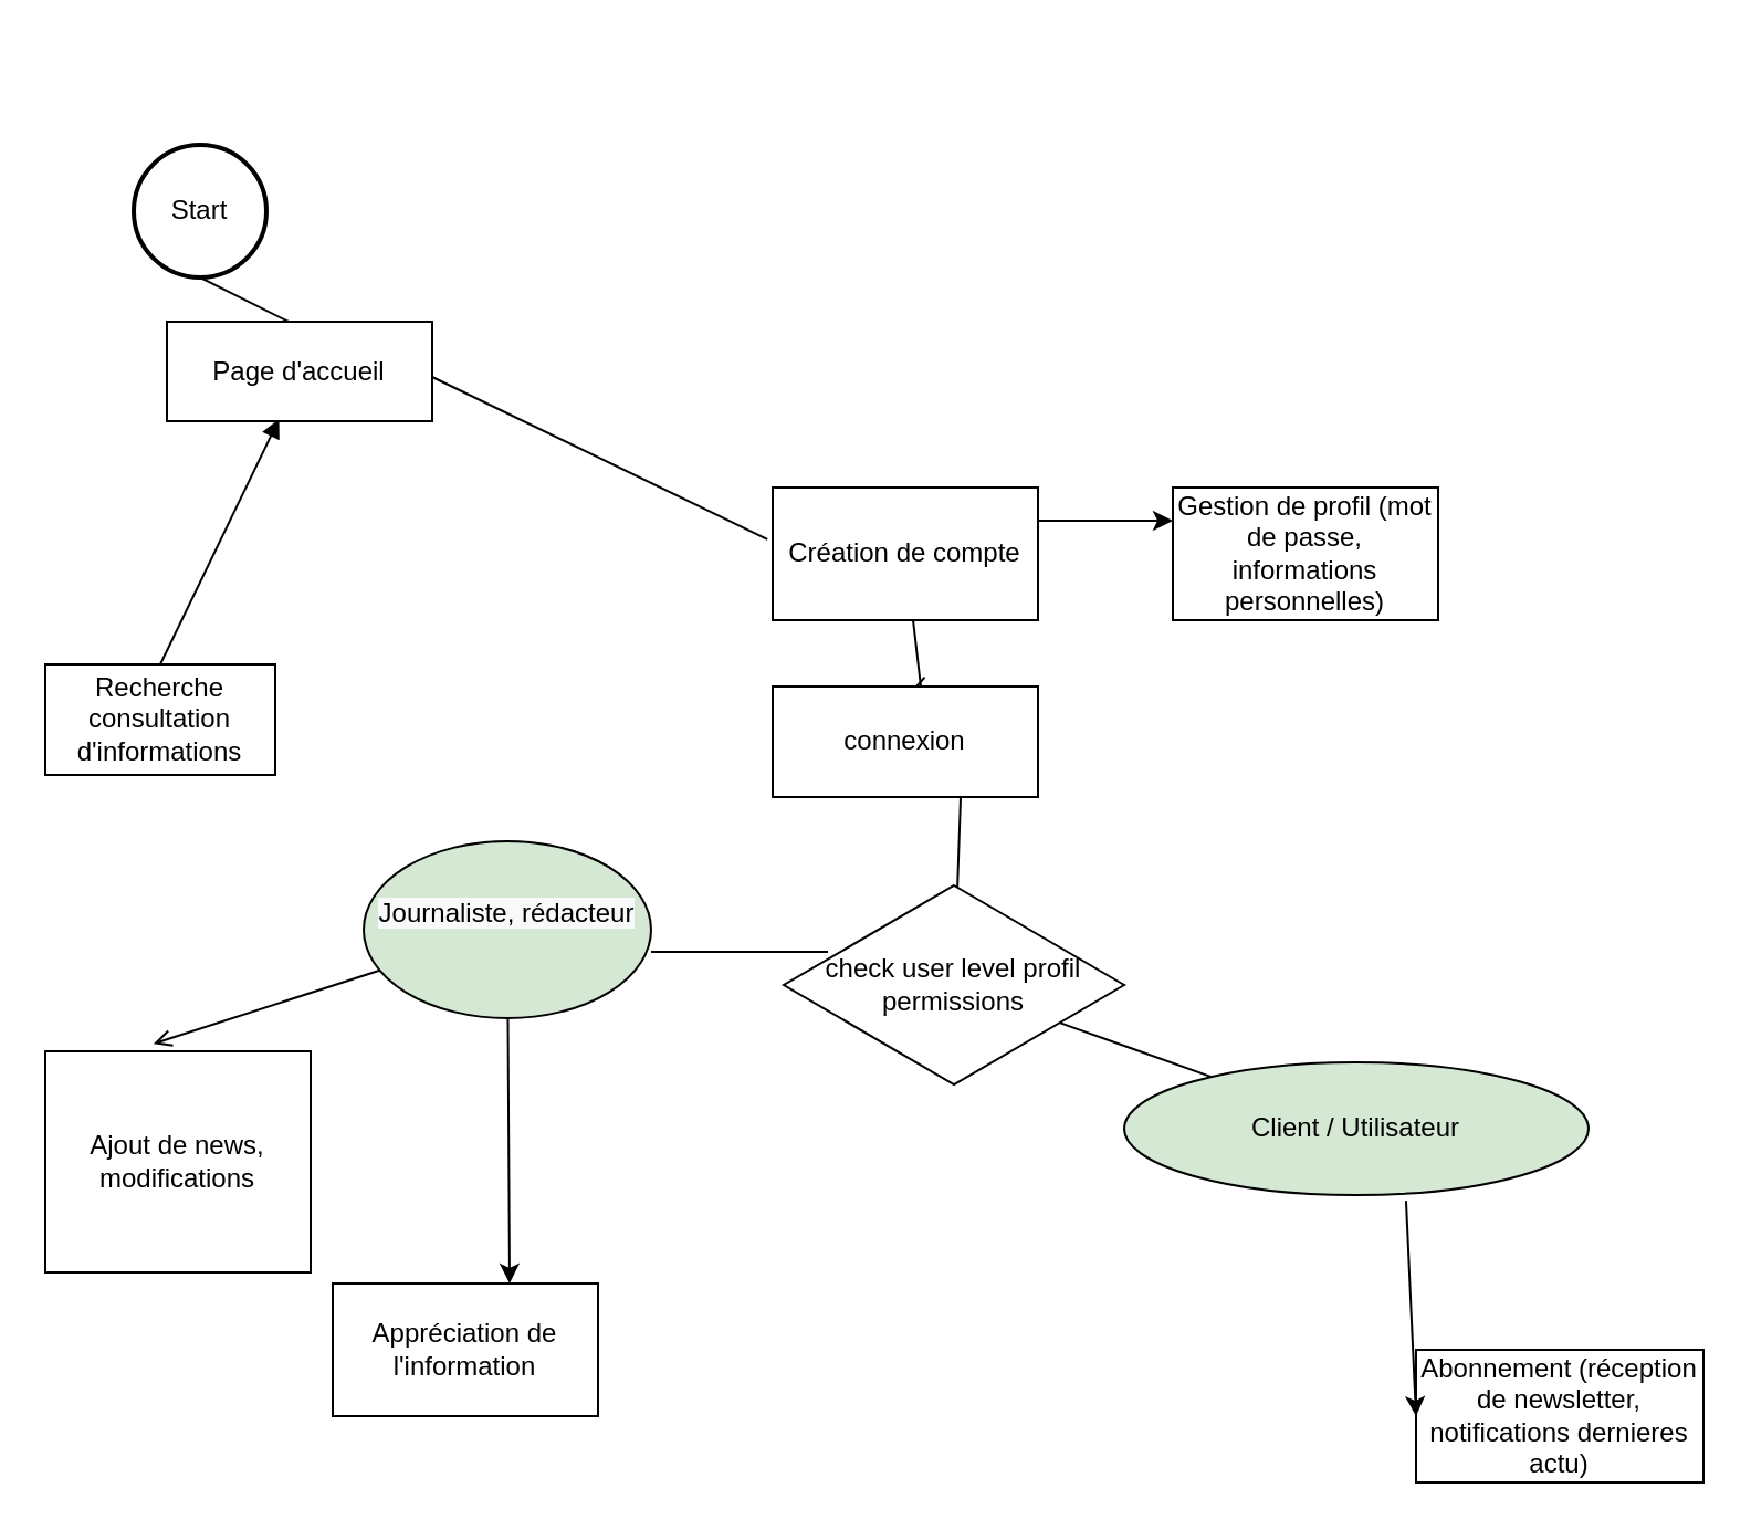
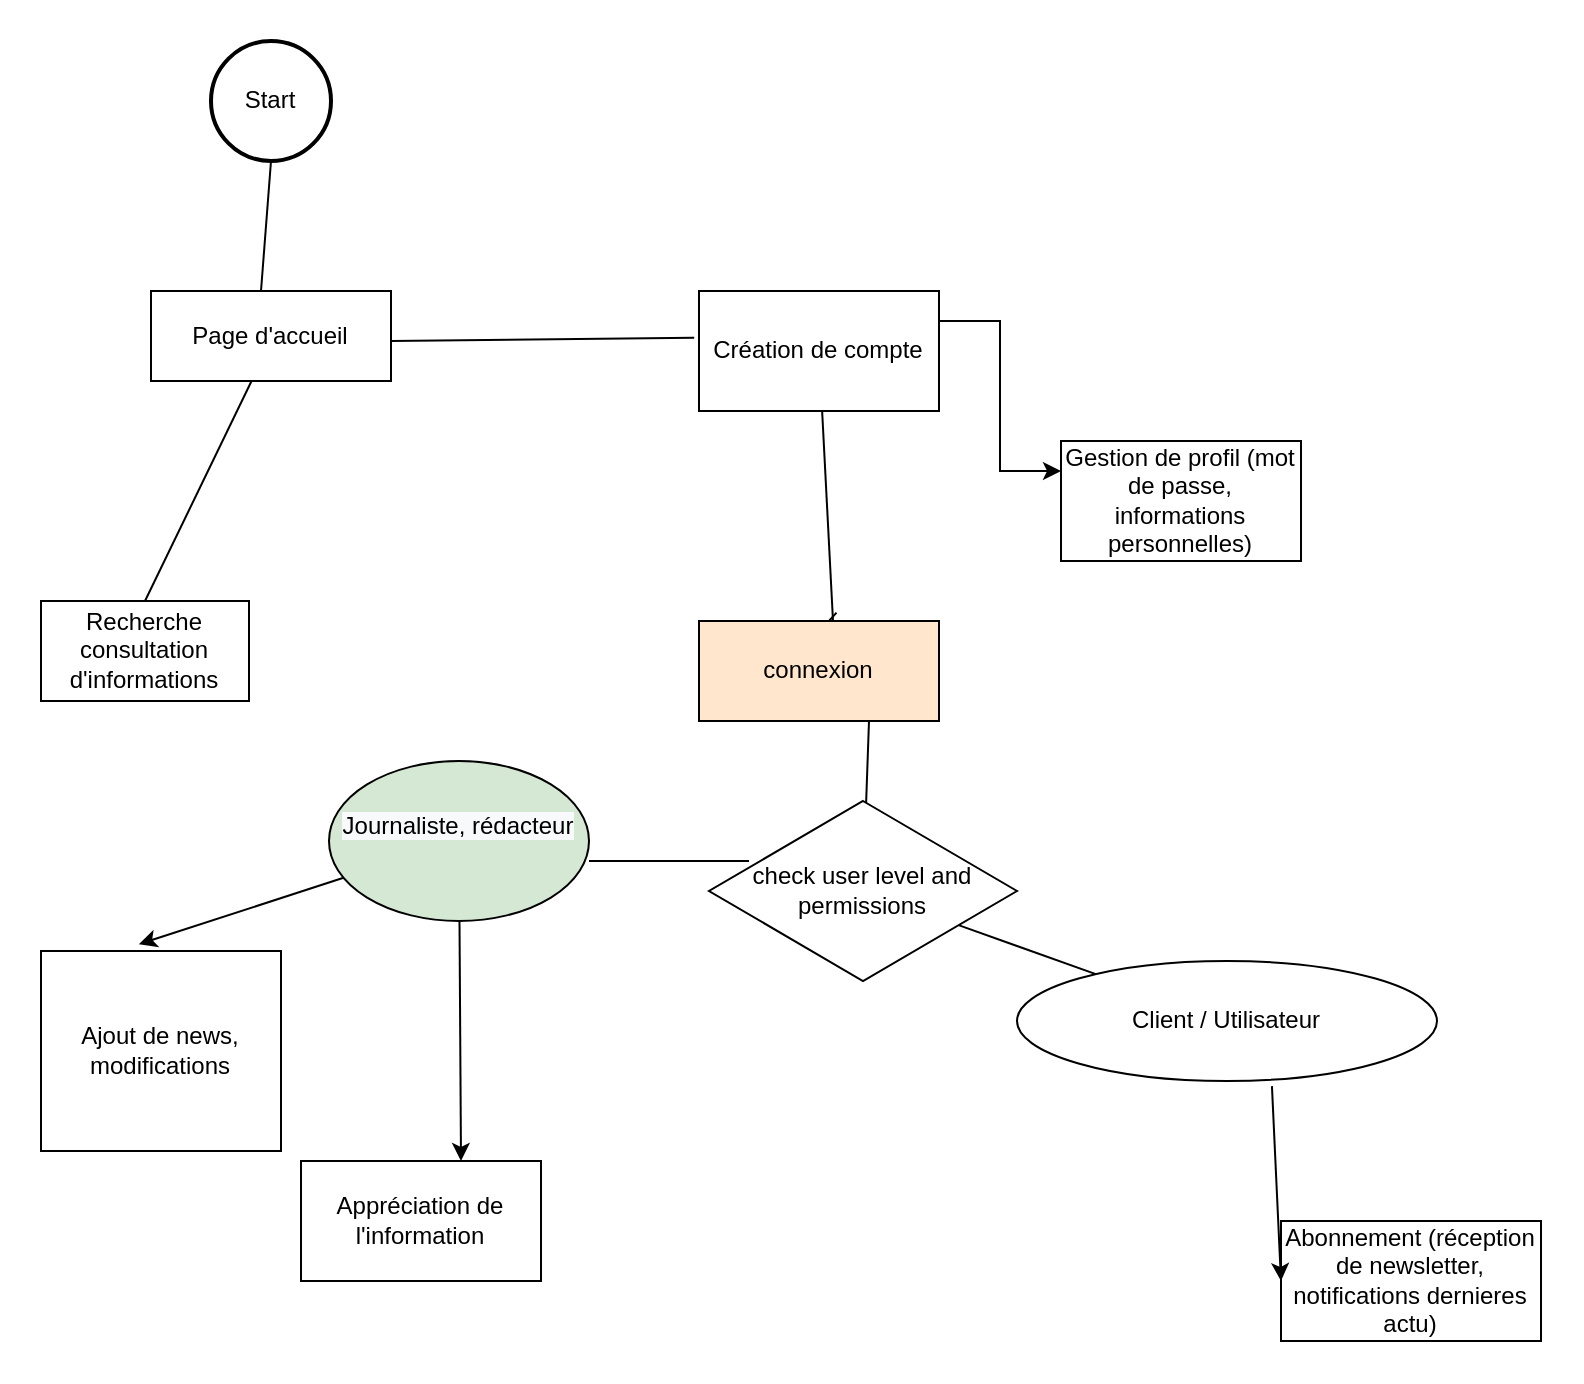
- <mxCell id="16" value="Start" style="strokeWidth=2;html=1;shape=mxgraph.flowchart.start_2;whiteSpace=wrap;" vertex="1" parent="1"><mxGeometry x="60" y="65" width="60" height="60" as="geometry" /></mxCell>
+ <mxCell id="16" value="Start" style="strokeWidth=2;html=1;shape=mxgraph.flowchart.start_2;whiteSpace=wrap;" vertex="1" parent="1"><mxGeometry x="105" y="20" width="60" height="60" as="geometry" /></mxCell>
- <mxCell id="14" value="" style="endArrow=block;html=1;rounded=0;exitX=0.5;exitY=0;exitDx=0;exitDy=0;entryX=0.423;entryY=0.978;entryDx=0;entryDy=0;entryPerimeter=0;" edge="1" parent="1" source="3" target="17"><mxGeometry width="50" height="50" relative="1" as="geometry"><mxPoint x="450" y="710" as="sourcePoint" /><mxPoint x="170" y="310" as="targetPoint" /></mxGeometry></mxCell>
+ <mxCell id="14" value="" style="endArrow=none;html=1;rounded=0;exitX=0.5;exitY=0;exitDx=0;exitDy=0;entryX=0.423;entryY=0.978;entryDx=0;entryDy=0;entryPerimeter=0;" edge="1" parent="1" source="3" target="17"><mxGeometry width="50" height="50" relative="1" as="geometry"><mxPoint x="450" y="710" as="sourcePoint" /><mxPoint x="170" y="310" as="targetPoint" /></mxGeometry></mxCell>
- <mxCell id="5" value="Création de compte" style="rounded=0;whiteSpace=wrap;html=1;" vertex="1" parent="1"><mxGeometry x="349" y="220" width="120" height="60" as="geometry" /></mxCell>
+ <mxCell id="5" value="Création de compte" style="rounded=0;whiteSpace=wrap;html=1;" vertex="1" parent="1"><mxGeometry x="349" y="145" width="120" height="60" as="geometry" /></mxCell>
- <mxCell id="19" value="connexion" style="rounded=0;whiteSpace=wrap;html=1;" vertex="1" parent="1"><mxGeometry x="349" y="310" width="120" height="50" as="geometry" /></mxCell>
+ <mxCell id="19" value="connexion" style="rounded=0;whiteSpace=wrap;html=1;fillColor=#ffe6cc;" vertex="1" parent="1"><mxGeometry x="349" y="310" width="120" height="50" as="geometry" /></mxCell>
- <mxCell id="15" value="check user level profil permissions" style="rhombus;whiteSpace=wrap;html=1;" vertex="1" parent="1"><mxGeometry x="354" y="400" width="154" height="90" as="geometry" /></mxCell>
+ <mxCell id="15" value="check user level and permissions" style="rhombus;whiteSpace=wrap;html=1;" vertex="1" parent="1"><mxGeometry x="354" y="400" width="154" height="90" as="geometry" /></mxCell>
- <mxCell id="11" value="" style="endArrow=open;html=1;rounded=0;entryX=0.408;entryY=-0.034;entryDx=0;entryDy=0;entryPerimeter=0;" edge="1" parent="1" source="10" target="2"><mxGeometry width="50" height="50" relative="1" as="geometry"><mxPoint x="120" y="600" as="sourcePoint" /><mxPoint x="170" y="550" as="targetPoint" /></mxGeometry></mxCell>
+ <mxCell id="11" value="" style="endArrow=classic;html=1;rounded=0;entryX=0.408;entryY=-0.034;entryDx=0;entryDy=0;entryPerimeter=0;" edge="1" parent="1" source="10" target="2"><mxGeometry width="50" height="50" relative="1" as="geometry"><mxPoint x="120" y="600" as="sourcePoint" /><mxPoint x="170" y="550" as="targetPoint" /></mxGeometry></mxCell>
- <mxCell id="22" value="Client / Utilisateur" style="ellipse;whiteSpace=wrap;html=1;fillColor=#d5e8d4;" vertex="1" parent="1"><mxGeometry x="508" y="480" width="210" height="60" as="geometry" /></mxCell>
+ <mxCell id="22" value="Client / Utilisateur" style="ellipse;whiteSpace=wrap;html=1;" vertex="1" parent="1"><mxGeometry x="508" y="480" width="210" height="60" as="geometry" /></mxCell>
